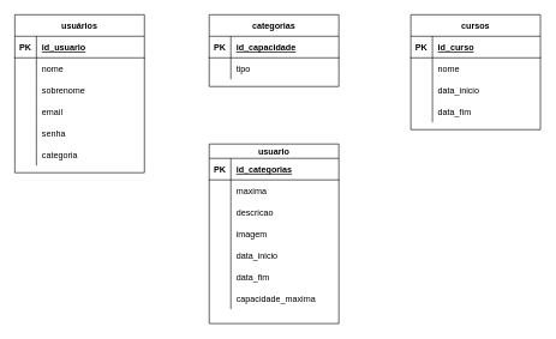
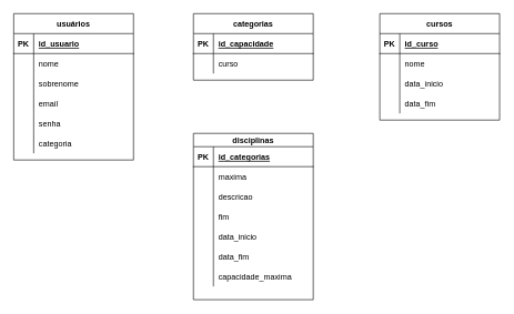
- <mxCell id="27" value="tipo" style="shape=partialRectangle;connectable=0;fillColor=none;top=0;left=0;bottom=0;right=0;align=left;spacingLeft=6;overflow=hidden;" vertex="1" parent="25"><mxGeometry x="30" width="150" height="30" as="geometry"><mxRectangle width="150" height="30" as="alternateBounds" /></mxGeometry></mxCell>
+ <mxCell id="27" value="curso" style="shape=partialRectangle;connectable=0;fillColor=none;top=0;left=0;bottom=0;right=0;align=left;spacingLeft=6;overflow=hidden;" vertex="1" parent="25"><mxGeometry x="30" width="150" height="30" as="geometry"><mxRectangle width="150" height="30" as="alternateBounds" /></mxGeometry></mxCell>
- <mxCell id="41" value="usuario" style="shape=table;startSize=20;container=1;collapsible=1;childLayout=tableLayout;fixedRows=1;rowLines=0;fontStyle=1;align=center;resizeLast=1;" vertex="1" parent="1"><mxGeometry x="290" y="200" width="180" height="250" as="geometry" /></mxCell>
+ <mxCell id="41" value="disciplinas" style="shape=table;startSize=20;container=1;collapsible=1;childLayout=tableLayout;fixedRows=1;rowLines=0;fontStyle=1;align=center;resizeLast=1;" vertex="1" parent="1"><mxGeometry x="290" y="200" width="180" height="250" as="geometry" /></mxCell>
- <mxCell id="53" value="imagem" style="shape=partialRectangle;connectable=0;fillColor=none;top=0;left=0;bottom=0;right=0;align=left;spacingLeft=6;overflow=hidden;" vertex="1" parent="51"><mxGeometry x="30" width="150" height="30" as="geometry"><mxRectangle width="150" height="30" as="alternateBounds" /></mxGeometry></mxCell>
+ <mxCell id="53" value="fim" style="shape=partialRectangle;connectable=0;fillColor=none;top=0;left=0;bottom=0;right=0;align=left;spacingLeft=6;overflow=hidden;" vertex="1" parent="51"><mxGeometry x="30" width="150" height="30" as="geometry"><mxRectangle width="150" height="30" as="alternateBounds" /></mxGeometry></mxCell>
